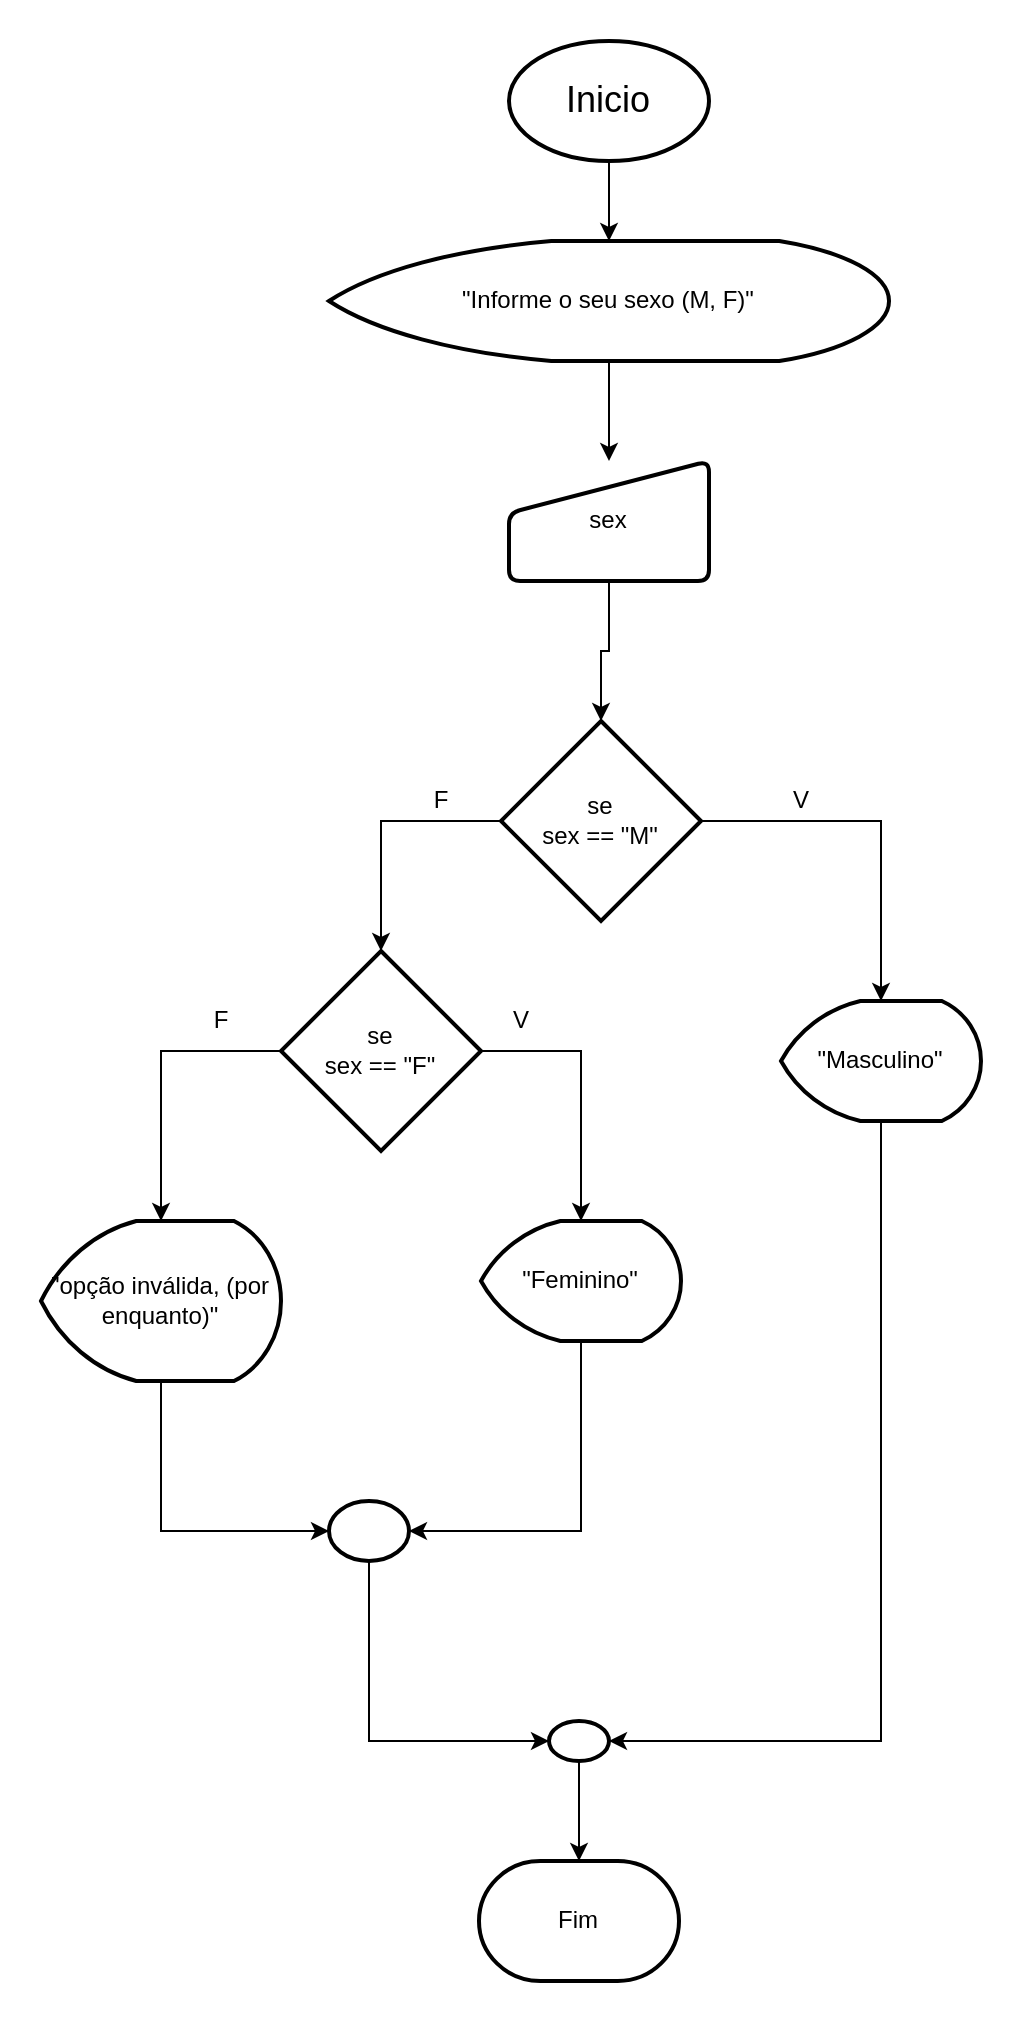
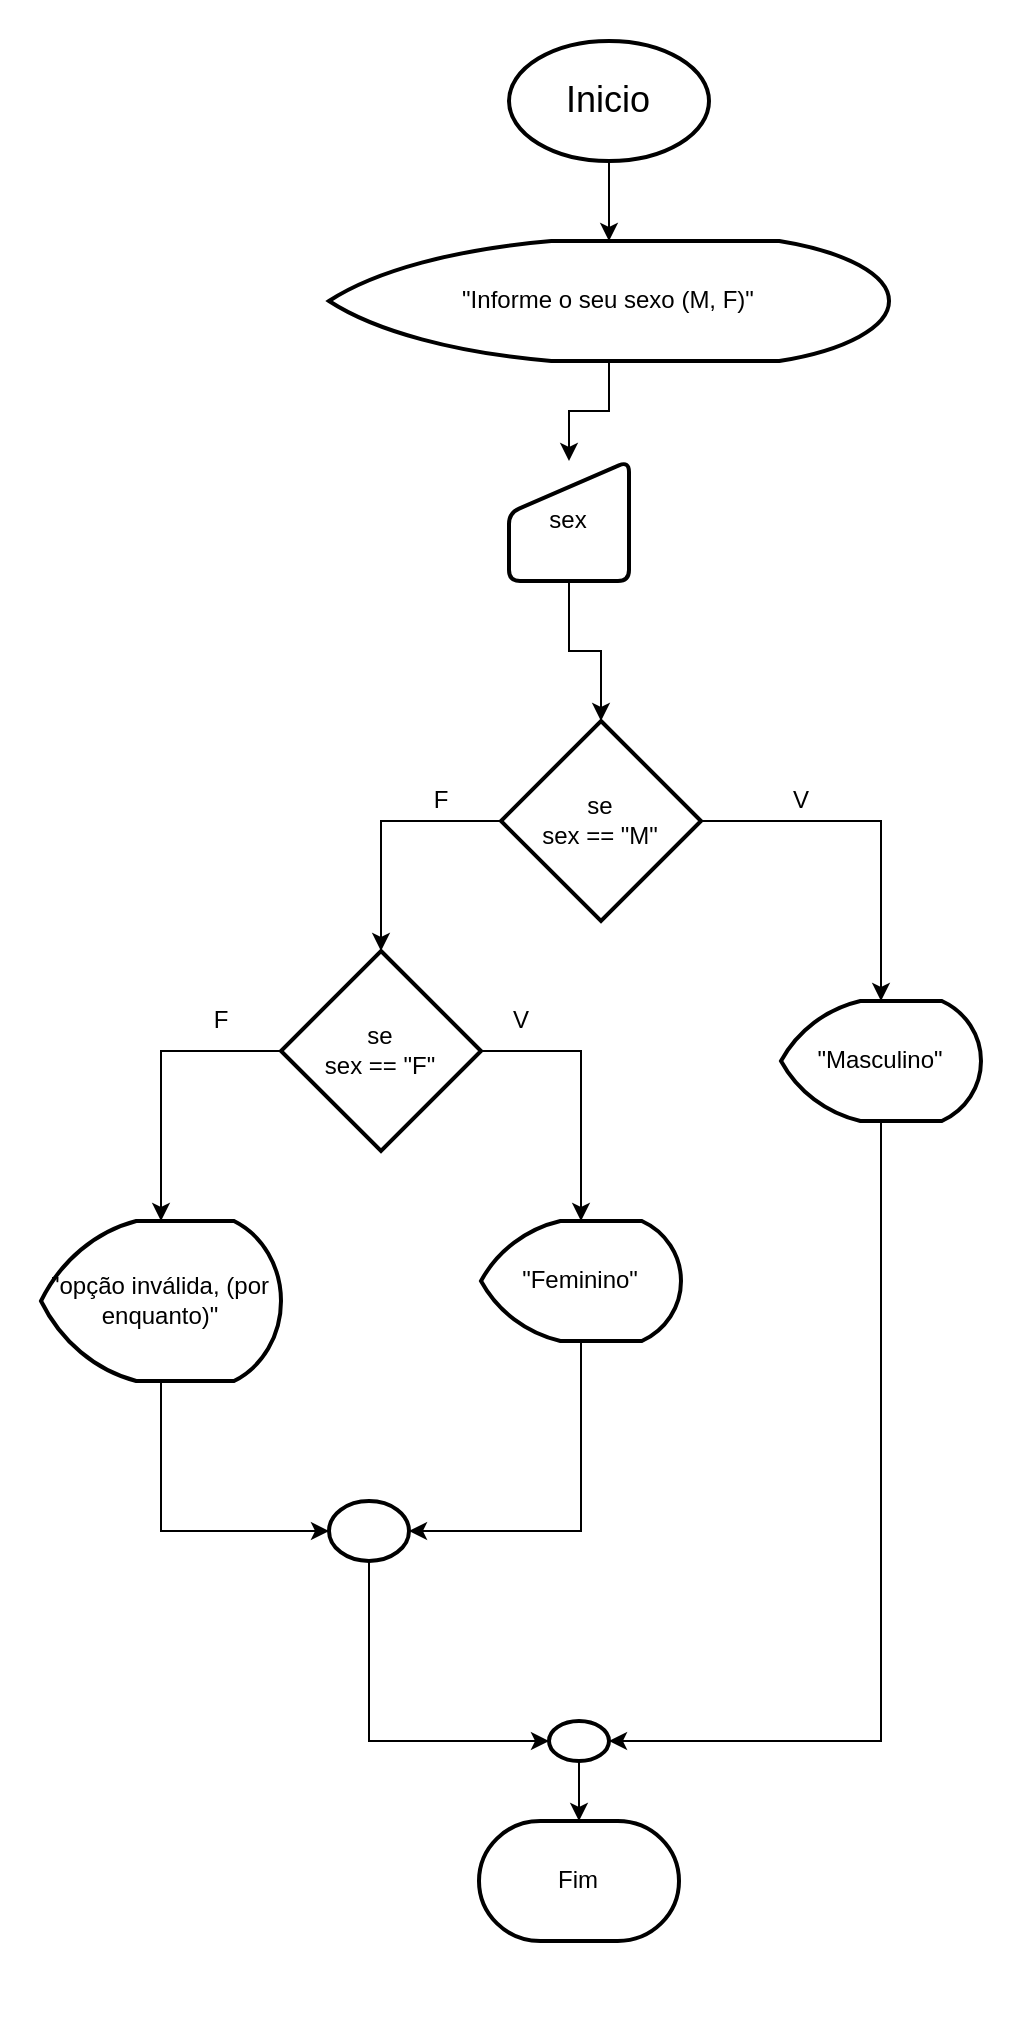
- <mxCell id="7" value="sex" style="html=1;strokeWidth=2;shape=manualInput;whiteSpace=wrap;rounded=1;size=26;arcSize=11;" vertex="1" parent="1"><mxGeometry x="254" y="230" width="100" height="60" as="geometry" /></mxCell>
+ <mxCell id="7" value="sex" style="html=1;strokeWidth=2;shape=manualInput;whiteSpace=wrap;rounded=1;size=26;arcSize=11;" vertex="1" parent="1"><mxGeometry x="254" y="230" width="60" height="60" as="geometry" /></mxCell>
- <mxCell id="24" value="Fim" style="strokeWidth=2;html=1;shape=mxgraph.flowchart.terminator;whiteSpace=wrap;" vertex="1" parent="1"><mxGeometry x="239" y="930" width="100" height="60" as="geometry" /></mxCell>
+ <mxCell id="24" value="Fim" style="strokeWidth=2;html=1;shape=mxgraph.flowchart.terminator;whiteSpace=wrap;" vertex="1" parent="1"><mxGeometry x="239" y="910" width="100" height="60" as="geometry" /></mxCell>
